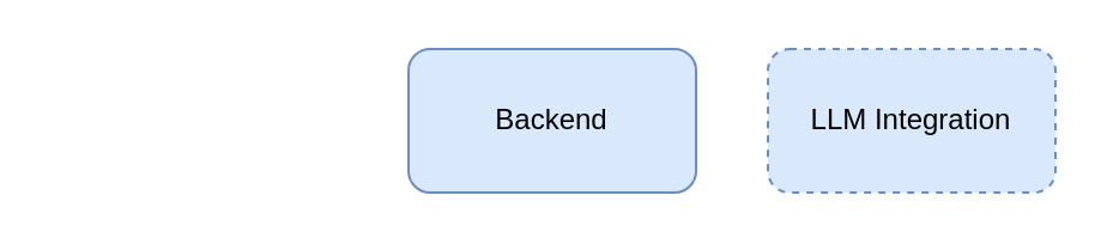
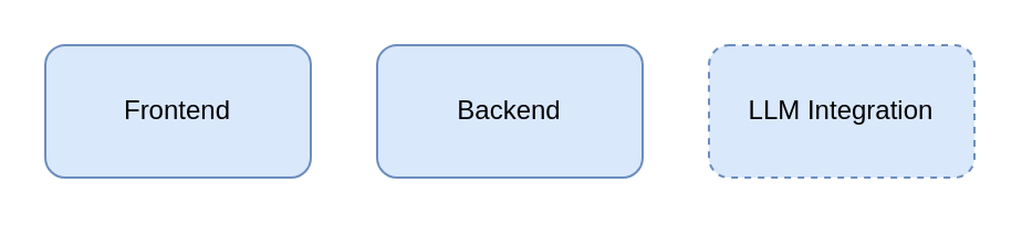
+ <mxCell id="2" value="Frontend" style="rounded=1;whiteSpace=wrap;html=1;fillColor=#dae8fc;strokeColor=#6c8ebf;" vertex="1" parent="1"><mxGeometry x="20" y="20" width="120" height="60" as="geometry" /></mxCell>
